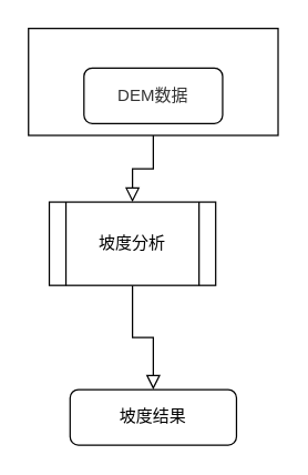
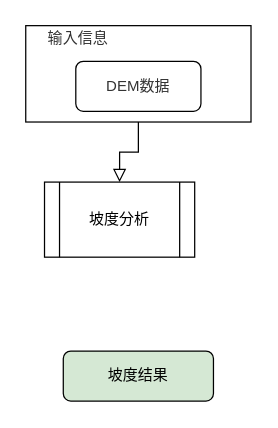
+ <mxCell id="5" value="输入信息" style="text;html=1;strokeColor=none;fillColor=none;align=center;verticalAlign=middle;whiteSpace=wrap;rounded=0;fontColor=#333333;" vertex="1" parent="1"><mxGeometry x="20" y="20" width="84" height="20" as="geometry" /></mxCell>
- <mxCell id="6" value="" style="edgeStyle=orthogonalEdgeStyle;rounded=0;orthogonalLoop=1;jettySize=auto;html=1;shadow=0;labelBackgroundColor=none;endArrow=block;endFill=0;endSize=8;strokeWidth=1;" edge="1" parent="1" source="7" target="8"><mxGeometry relative="1" as="geometry" /></mxCell>
- <mxCell id="8" value="坡度结果" style="rounded=1;whiteSpace=wrap;html=1;fontSize=12;glass=0;strokeWidth=1;shadow=0;" vertex="1" parent="1"><mxGeometry x="50" y="280" width="120" height="40" as="geometry" /></mxCell>
+ <mxCell id="8" value="坡度结果" style="rounded=1;whiteSpace=wrap;html=1;fontSize=12;glass=0;strokeWidth=1;shadow=0;fillColor=#d5e8d4;" vertex="1" parent="1"><mxGeometry x="50" y="280" width="120" height="40" as="geometry" /></mxCell>
